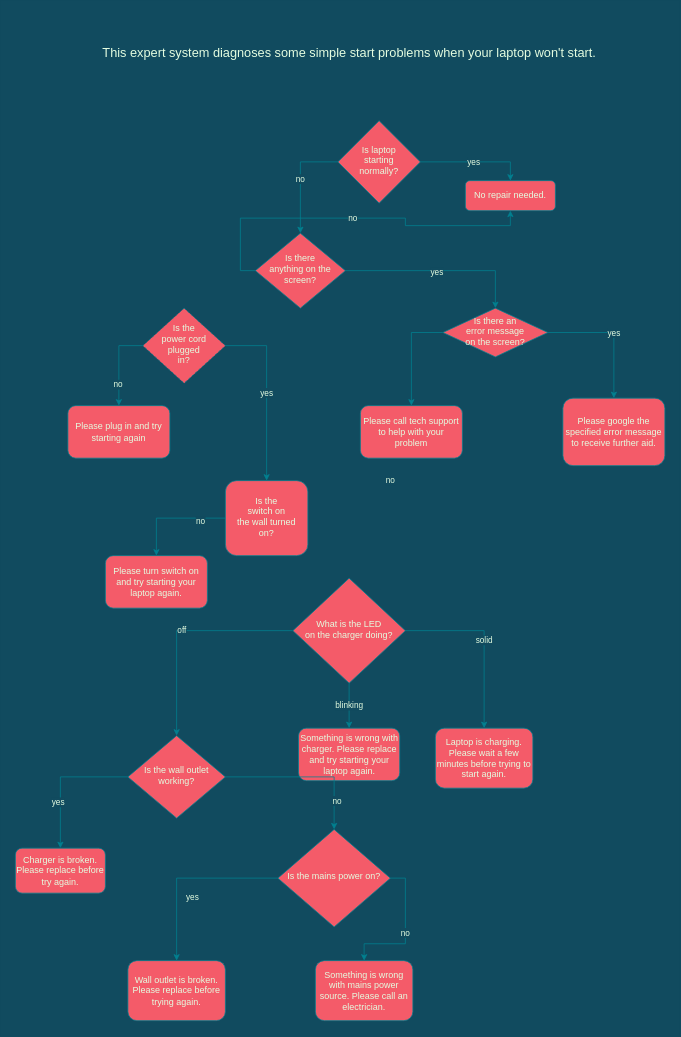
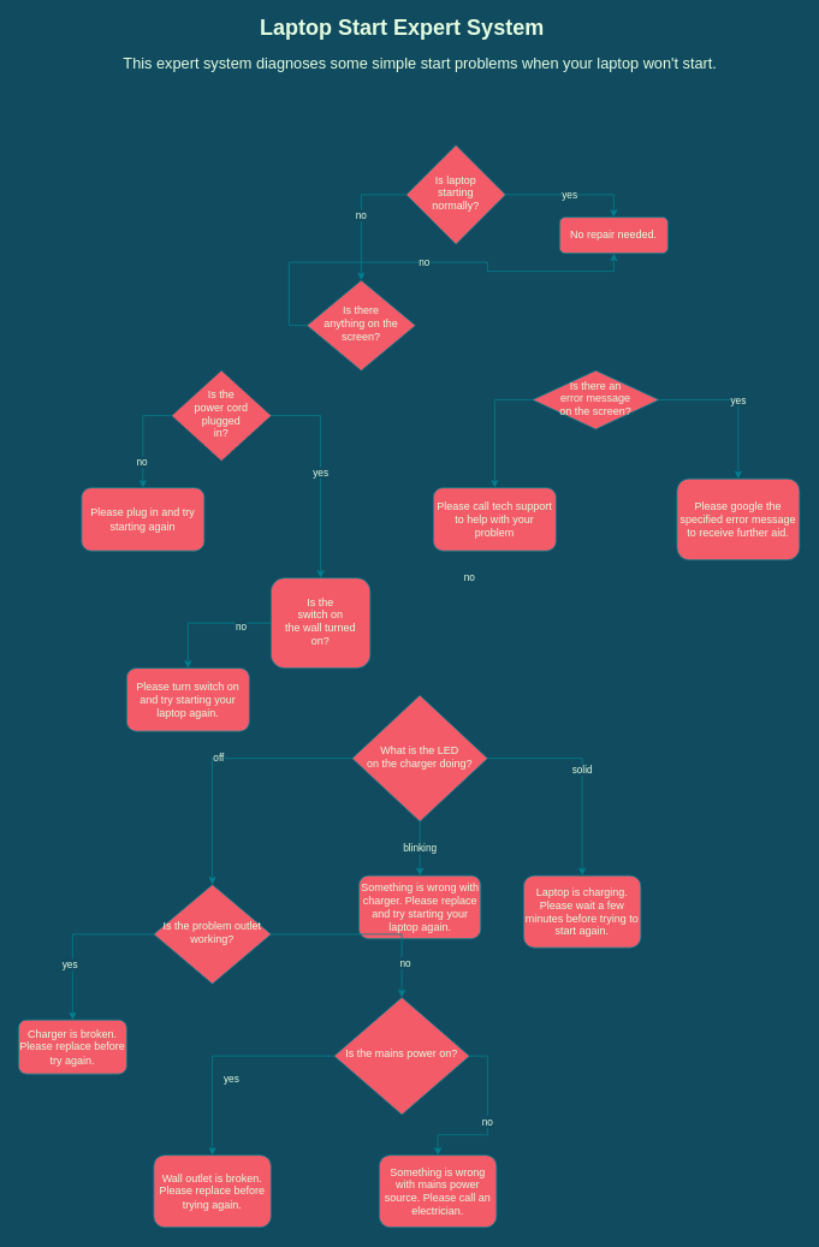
+ <mxCell id="43" value="&lt;font style=&quot;font-size: 24px&quot;&gt;&lt;b&gt;Laptop Start Expert System&lt;br&gt;&lt;/b&gt;&lt;/font&gt;" style="text;html=1;resizable=0;autosize=1;align=center;verticalAlign=middle;points=[];fillColor=none;strokeColor=none;rounded=0;sketch=0;fontColor=#E4FDE1;" vertex="1" parent="1"><mxGeometry x="280" y="20" width="330" height="20" as="geometry" /></mxCell>
- <mxCell id="2" style="edgeStyle=orthogonalEdgeStyle;rounded=0;orthogonalLoop=1;jettySize=auto;html=1;exitX=1;exitY=0.5;exitDx=0;exitDy=0;entryX=0.5;entryY=0;entryDx=0;entryDy=0;labelBackgroundColor=#114B5F;strokeColor=#028090;fontColor=#E4FDE1;" parent="1" source="5" target="17" edge="1"><mxGeometry relative="1" as="geometry" /></mxCell>
- <mxCell id="3" value="yes" style="edgeLabel;html=1;align=center;verticalAlign=middle;resizable=0;points=[];labelBackgroundColor=#114B5F;fontColor=#E4FDE1;" parent="2" vertex="1" connectable="0"><mxGeometry x="-0.032" y="-1" relative="1" as="geometry"><mxPoint as="offset" /></mxGeometry></mxCell>
- <mxCell id="35" value="Is the wall outlet working? " style="rhombus;whiteSpace=wrap;html=1;shadow=0;fontFamily=Helvetica;fontSize=12;align=center;strokeWidth=1;spacing=6;spacingTop=-4;fillColor=#F45B69;strokeColor=#028090;fontColor=#E4FDE1;" parent="1" vertex="1"><mxGeometry x="170" y="980" width="130" height="110" as="geometry" /></mxCell>
+ <mxCell id="35" value="Is the problem outlet working? " style="rhombus;whiteSpace=wrap;html=1;shadow=0;fontFamily=Helvetica;fontSize=12;align=center;strokeWidth=1;spacing=6;spacingTop=-4;fillColor=#F45B69;strokeColor=#028090;fontColor=#E4FDE1;" parent="1" vertex="1"><mxGeometry x="170" y="980" width="130" height="110" as="geometry" /></mxCell>
